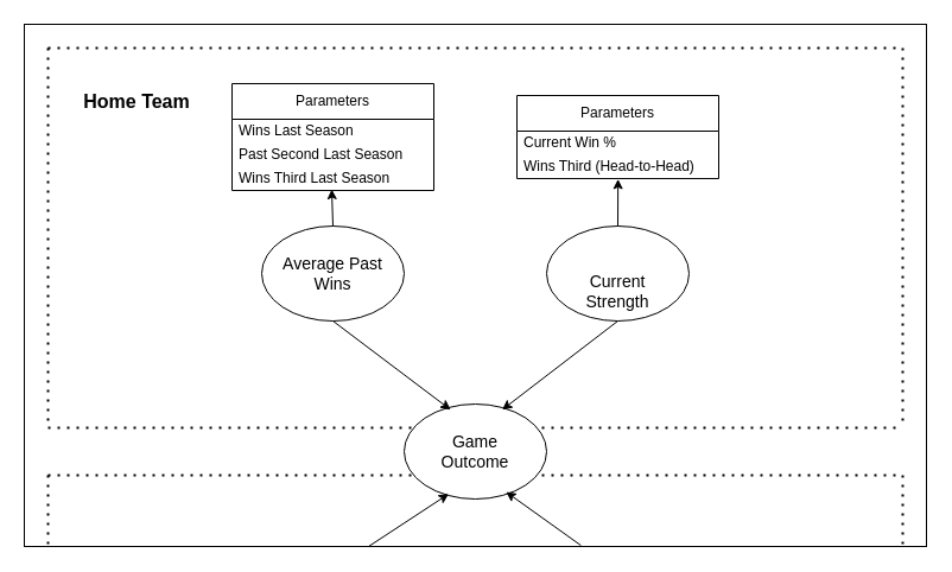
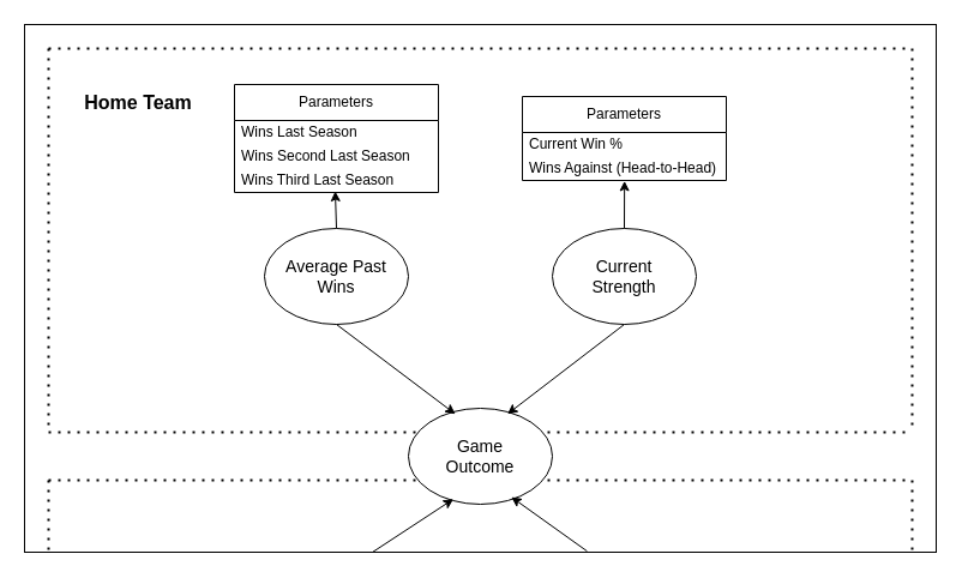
- <mxCell id="23" value="Past Second Last Season" style="text;strokeColor=none;fillColor=none;align=left;verticalAlign=middle;spacingLeft=4;spacingRight=4;overflow=hidden;points=[[0,0.5],[1,0.5]];portConstraint=eastwest;rotatable=0;whiteSpace=wrap;html=1;" vertex="1" parent="21"><mxGeometry y="50" width="170" height="20" as="geometry" /></mxCell>
+ <mxCell id="23" value="Wins Second Last Season" style="text;strokeColor=none;fillColor=none;align=left;verticalAlign=middle;spacingLeft=4;spacingRight=4;overflow=hidden;points=[[0,0.5],[1,0.5]];portConstraint=eastwest;rotatable=0;whiteSpace=wrap;html=1;" vertex="1" parent="21"><mxGeometry y="50" width="170" height="20" as="geometry" /></mxCell>
- <mxCell id="27" value="Wins Third (Head-to-Head)" style="text;strokeColor=none;fillColor=none;align=left;verticalAlign=middle;spacingLeft=4;spacingRight=4;overflow=hidden;points=[[0,0.5],[1,0.5]];portConstraint=eastwest;rotatable=0;whiteSpace=wrap;html=1;" vertex="1" parent="25"><mxGeometry y="50" width="170" height="20" as="geometry" /></mxCell>
+ <mxCell id="27" value="Wins Against (Head-to-Head)" style="text;strokeColor=none;fillColor=none;align=left;verticalAlign=middle;spacingLeft=4;spacingRight=4;overflow=hidden;points=[[0,0.5],[1,0.5]];portConstraint=eastwest;rotatable=0;whiteSpace=wrap;html=1;" vertex="1" parent="25"><mxGeometry y="50" width="170" height="20" as="geometry" /></mxCell>
- <mxCell id="8" value="&lt;span style=&quot;font-size: 14px;&quot;&gt;Current Strength&lt;/span&gt;" style="text;html=1;align=center;verticalAlign=middle;whiteSpace=wrap;rounded=0;" parent="1" vertex="1"><mxGeometry x="470" y="230" width="100" height="30" as="geometry" /></mxCell>
+ <mxCell id="8" value="&lt;span style=&quot;font-size: 14px;&quot;&gt;Current Strength&lt;/span&gt;" style="text;html=1;align=center;verticalAlign=middle;whiteSpace=wrap;rounded=0;" parent="1" vertex="1"><mxGeometry x="470" y="215" width="100" height="30" as="geometry" /></mxCell>
